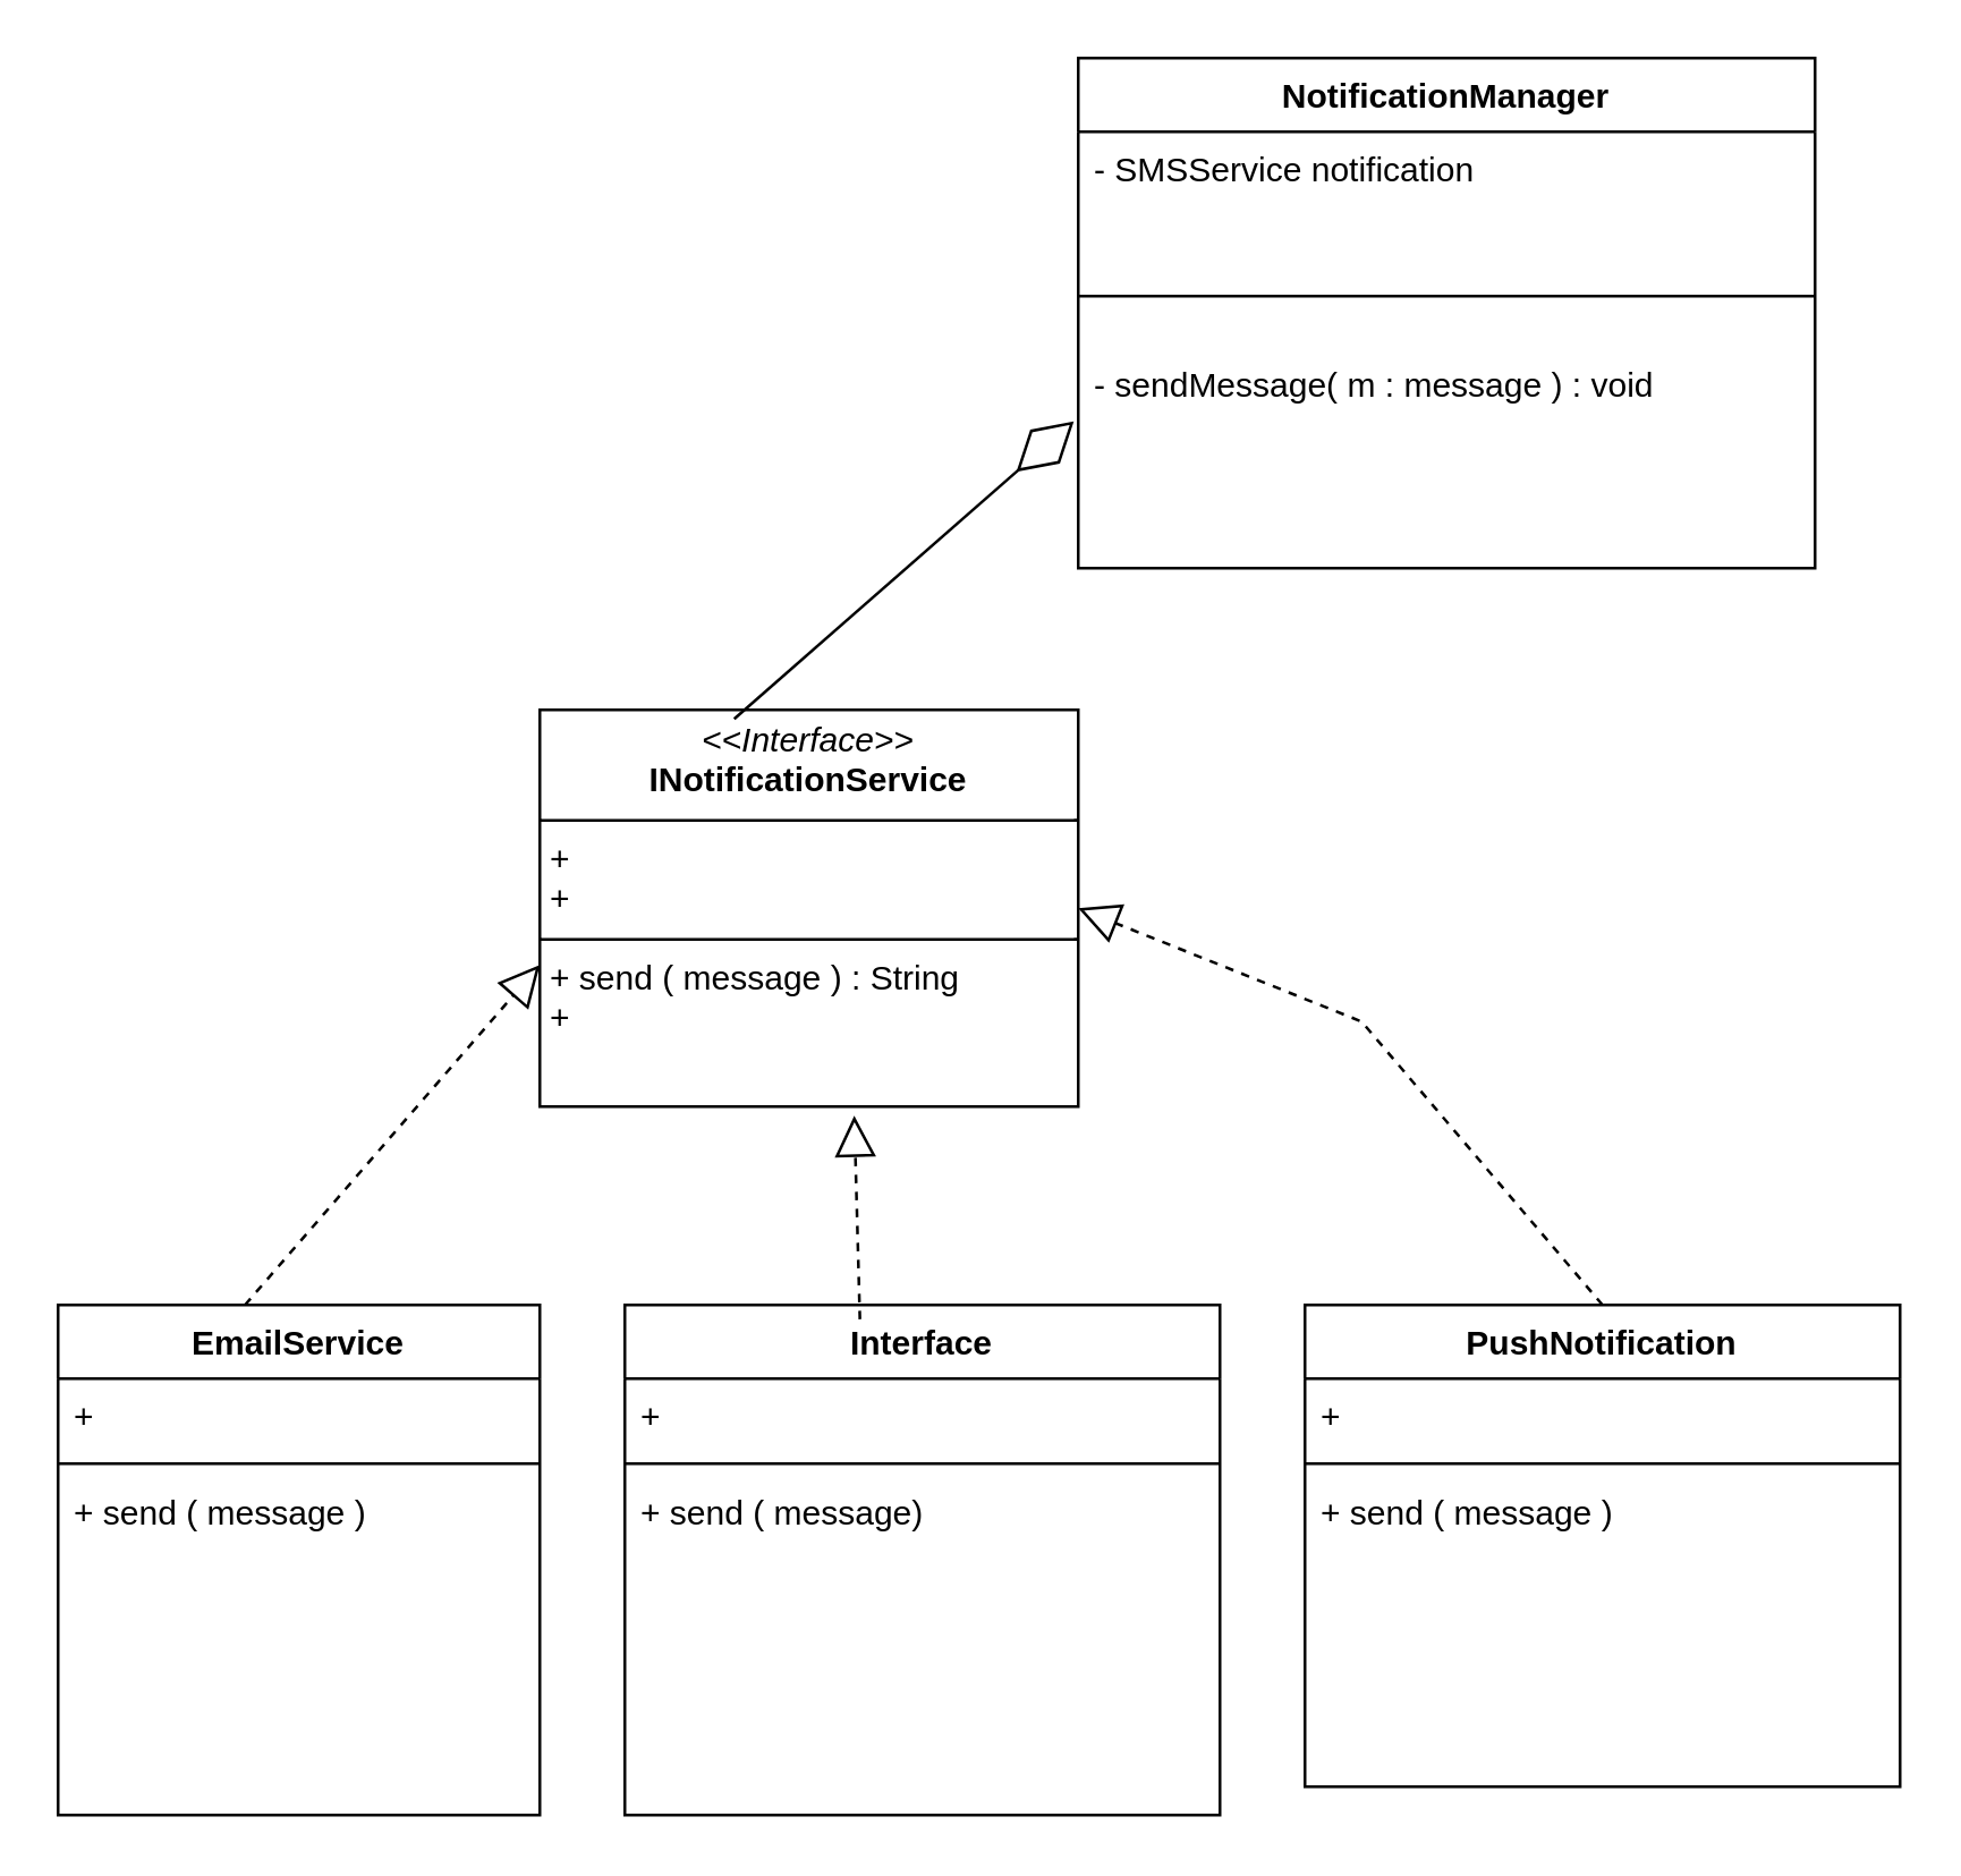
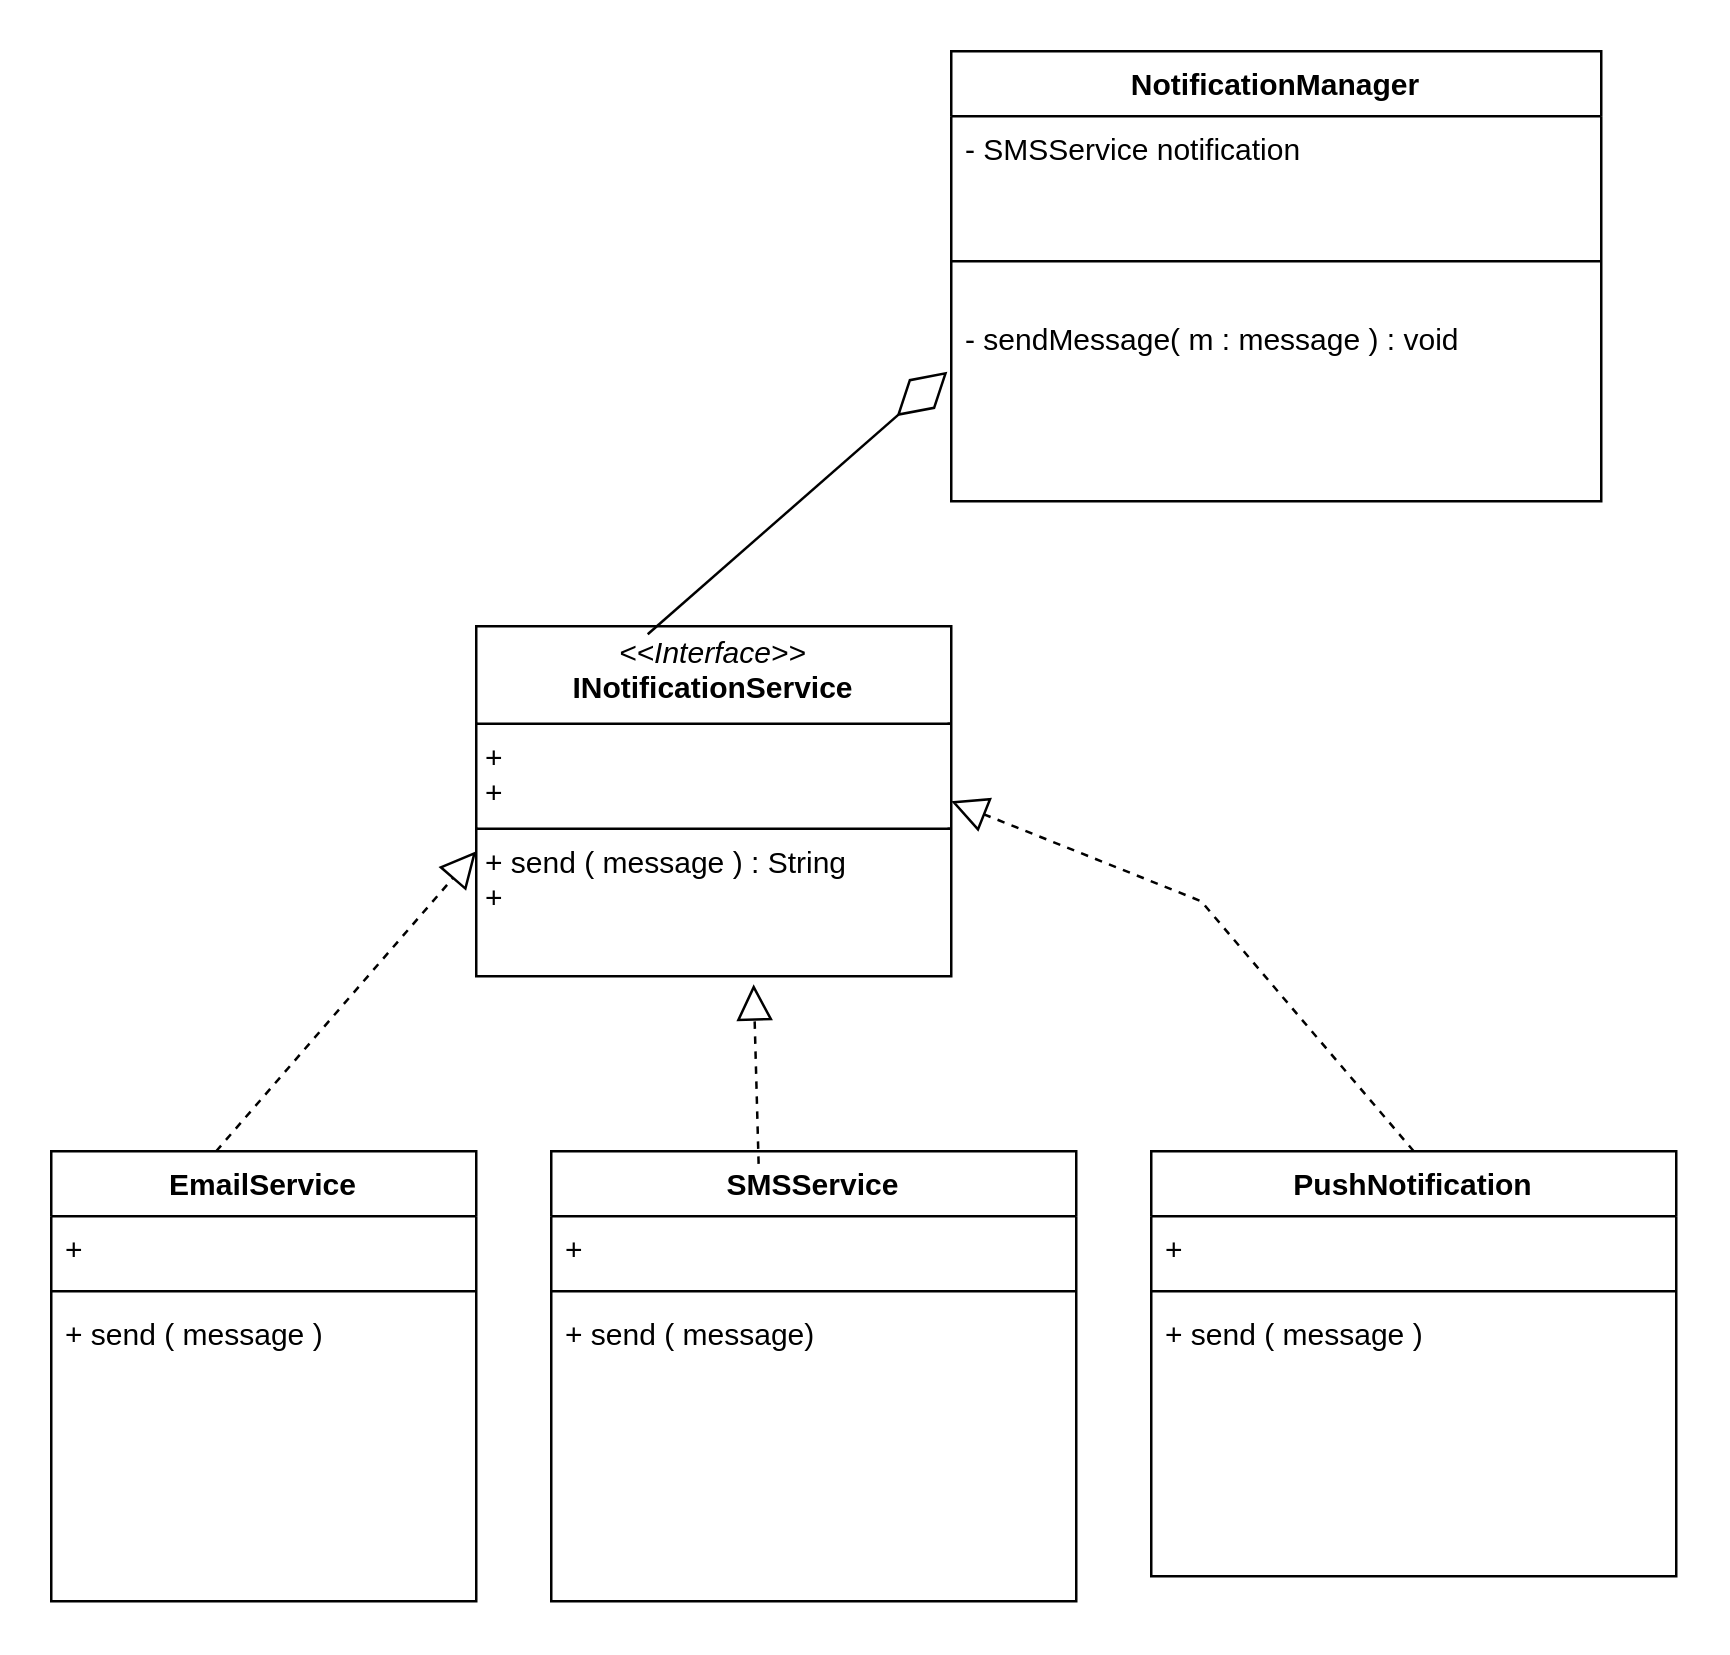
- <mxCell id="7" value="Interface" style="swimlane;fontStyle=1;align=center;verticalAlign=top;childLayout=stackLayout;horizontal=1;startSize=26;horizontalStack=0;resizeParent=1;resizeParentMax=0;resizeLast=0;collapsible=1;marginBottom=0;whiteSpace=wrap;html=1;" parent="1" vertex="1"><mxGeometry x="220" y="460" width="210" height="180" as="geometry" /></mxCell>
+ <mxCell id="7" value="SMSService" style="swimlane;fontStyle=1;align=center;verticalAlign=top;childLayout=stackLayout;horizontal=1;startSize=26;horizontalStack=0;resizeParent=1;resizeParentMax=0;resizeLast=0;collapsible=1;marginBottom=0;whiteSpace=wrap;html=1;" parent="1" vertex="1"><mxGeometry x="220" y="460" width="210" height="180" as="geometry" /></mxCell>
